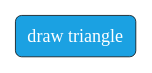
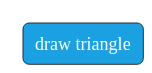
- <mxCell id="2" value="&lt;font color=&quot;#ffffff&quot;&gt;&lt;span style=&quot;font-size: 24px;&quot;&gt;draw triangle&lt;/span&gt;&lt;/font&gt;" style="rounded=1;whiteSpace=wrap;html=1;fillColor=#1BA1E2;gradientColor=none;fontFamily=Comic Sans MS;" parent="1" vertex="1"><mxGeometry x="20" y="20" width="160" height="55" as="geometry" /></mxCell>
+ <mxCell id="2" value="&lt;font color=&quot;#ffffff&quot;&gt;&lt;span style=&quot;font-size: 24px;&quot;&gt;draw triangle&lt;/span&gt;&lt;/font&gt;" style="rounded=1;whiteSpace=wrap;html=1;fillColor=#1BA1E2;gradientColor=none;fontFamily=Comic Sans MS;" parent="1" vertex="1"><mxGeometry x="30" y="30" width="160" height="55" as="geometry" /></mxCell>
